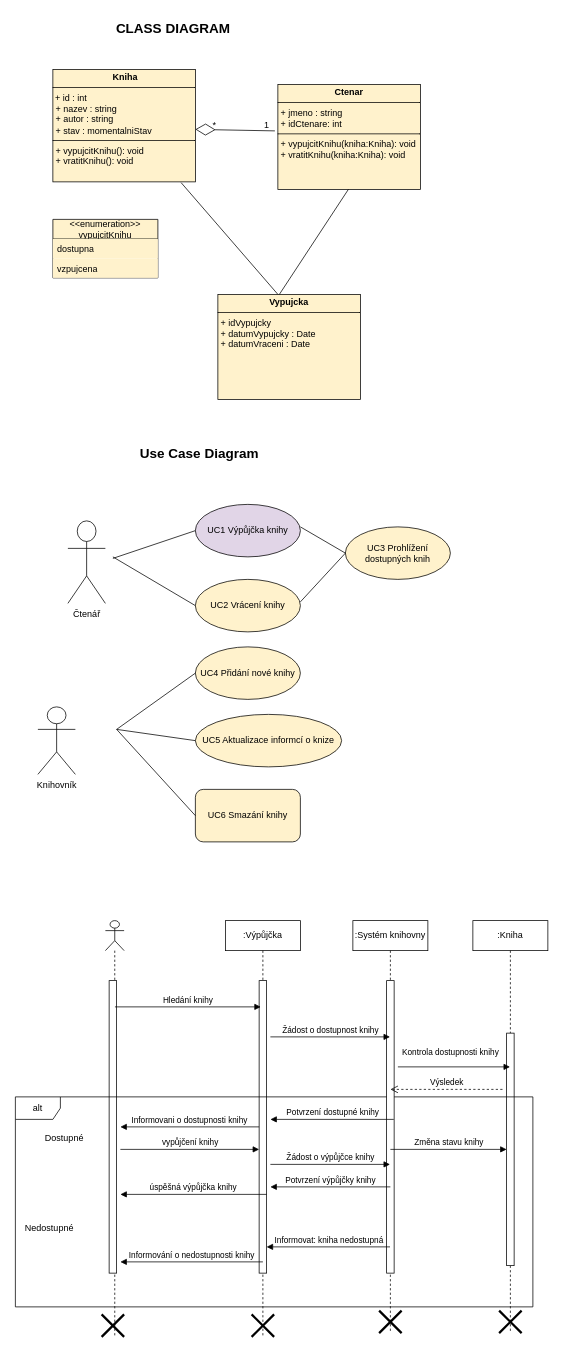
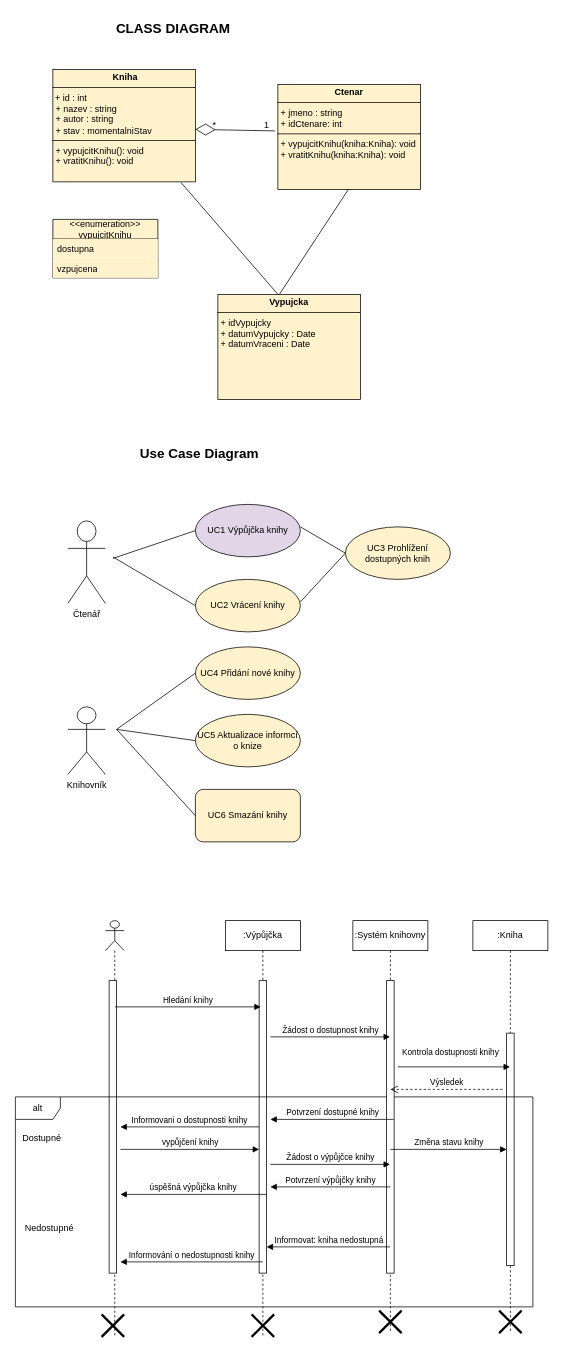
- <mxCell id="17" value="Knihovník" style="shape=umlActor;verticalLabelPosition=bottom;verticalAlign=top;html=1;" parent="1" vertex="1"><mxGeometry x="50" y="942" width="50" height="90" as="geometry" /></mxCell>
+ <mxCell id="17" value="Knihovník" style="shape=umlActor;verticalLabelPosition=bottom;verticalAlign=top;html=1;" parent="1" vertex="1"><mxGeometry x="90" y="942" width="50" height="90" as="geometry" /></mxCell>
- <mxCell id="22" value="UC5 Aktualizace informcí o knize" style="ellipse;whiteSpace=wrap;html=1;fillColor=#FFF2CC;" parent="1" vertex="1"><mxGeometry x="260" y="952" width="195" height="70" as="geometry" /></mxCell>
+ <mxCell id="22" value="UC5 Aktualizace informcí o knize" style="ellipse;whiteSpace=wrap;html=1;fillColor=#FFF2CC;" parent="1" vertex="1"><mxGeometry x="260" y="952" width="140" height="70" as="geometry" /></mxCell>
- <mxCell id="42" value="Dostupné" style="text;html=1;align=center;verticalAlign=middle;resizable=0;points=[];autosize=1;strokeColor=none;fillColor=none;" vertex="1" parent="1"><mxGeometry x="50" y="1502" width="70" height="30" as="geometry" /></mxCell>
+ <mxCell id="42" value="Dostupné" style="text;html=1;align=center;verticalAlign=middle;resizable=0;points=[];autosize=1;strokeColor=none;fillColor=none;" vertex="1" parent="1"><mxGeometry x="20" y="1502" width="70" height="30" as="geometry" /></mxCell>
